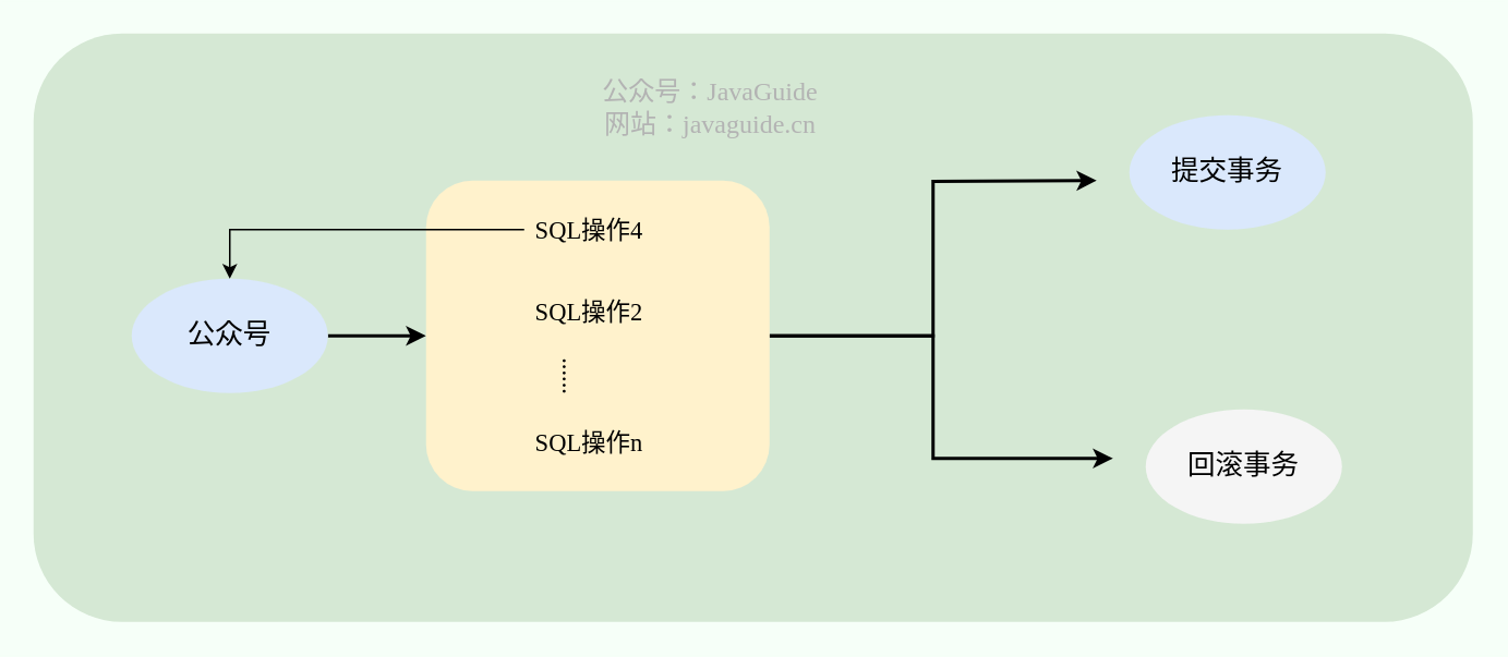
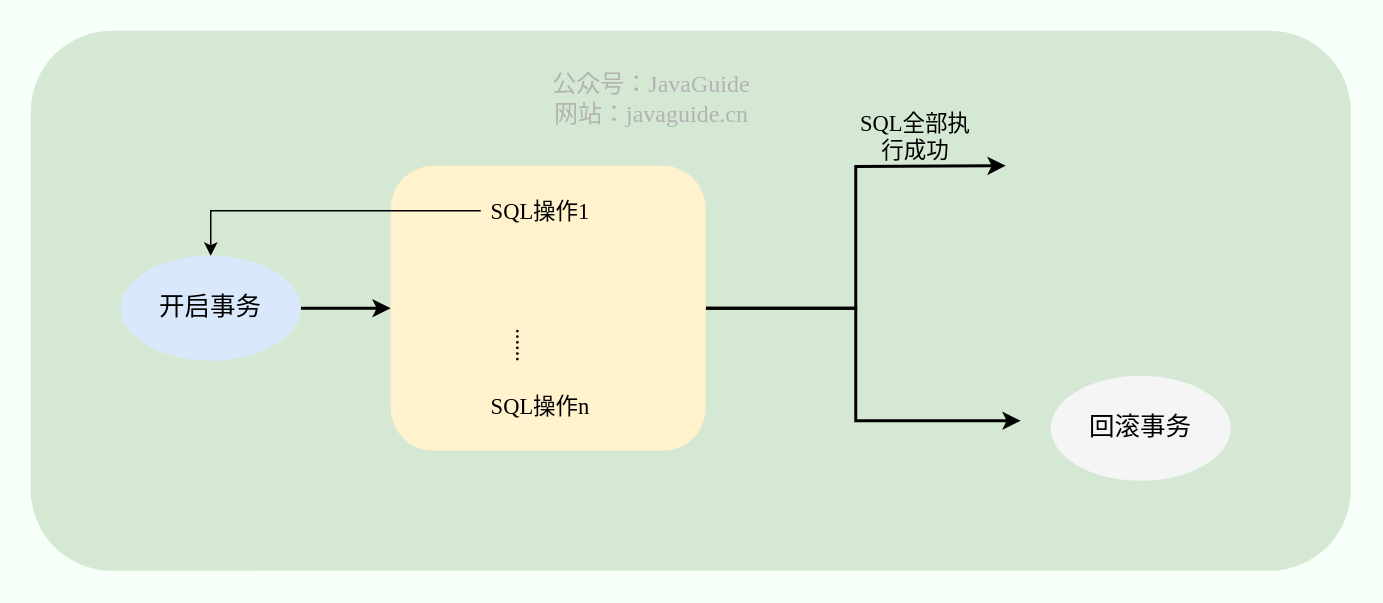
+ <mxCell id="13" value="SQL全部执行成功" style="text;html=1;strokeColor=none;fillColor=none;align=center;verticalAlign=middle;whiteSpace=wrap;rounded=0;fontSize=15;shadow=0;sketch=0;fontFamily=JetBrains Mono;fontSource=https%3A%2F%2Ffonts.googleapis.com%2Fcss%3Ffamily%3DJetBrains%2BMono;" parent="1" vertex="1"><mxGeometry x="570" y="80" width="80" height="20" as="geometry" /></mxCell>
- <mxCell id="14" value="&lt;font style=&quot;font-size: 17px&quot;&gt;提交事务&lt;/font&gt;" style="ellipse;whiteSpace=wrap;html=1;fillColor=#dae8fc;strokeColor=none;shadow=0;sketch=0;fontFamily=JetBrains Mono;fontSource=https%3A%2F%2Ffonts.googleapis.com%2Fcss%3Ffamily%3DJetBrains%2BMono;" parent="1" vertex="1"><mxGeometry x="690" y="70" width="120" height="70" as="geometry" /></mxCell>
- <mxCell id="9" value="SQL操作4" style="text;html=1;strokeColor=none;fillColor=none;align=center;verticalAlign=middle;whiteSpace=wrap;rounded=0;fontSize=15;shadow=0;sketch=0;fontFamily=JetBrains Mono;fontSource=https%3A%2F%2Ffonts.googleapis.com%2Fcss%3Ffamily%3DJetBrains%2BMono;" parent="1" vertex="1"><mxGeometry x="320" y="130" width="80" height="20" as="geometry" /></mxCell>
+ <mxCell id="9" value="SQL操作1" style="text;html=1;strokeColor=none;fillColor=none;align=center;verticalAlign=middle;whiteSpace=wrap;rounded=0;fontSize=15;shadow=0;sketch=0;fontFamily=JetBrains Mono;fontSource=https%3A%2F%2Ffonts.googleapis.com%2Fcss%3Ffamily%3DJetBrains%2BMono;" parent="1" vertex="1"><mxGeometry x="320" y="130" width="80" height="20" as="geometry" /></mxCell>
- <mxCell id="10" value="SQL操作2" style="text;html=1;strokeColor=none;fillColor=none;align=center;verticalAlign=middle;whiteSpace=wrap;rounded=0;fontSize=15;shadow=0;sketch=0;fontFamily=JetBrains Mono;fontSource=https%3A%2F%2Ffonts.googleapis.com%2Fcss%3Ffamily%3DJetBrains%2BMono;" parent="1" vertex="1"><mxGeometry x="320" y="180" width="80" height="20" as="geometry" /></mxCell>
- <mxCell id="4" value="&lt;font style=&quot;font-size: 17px&quot;&gt;公众号&lt;/font&gt;" style="ellipse;whiteSpace=wrap;html=1;fillColor=#dae8fc;strokeColor=none;shadow=0;sketch=0;fontFamily=JetBrains Mono;fontSource=https%3A%2F%2Ffonts.googleapis.com%2Fcss%3Ffamily%3DJetBrains%2BMono;" parent="1" vertex="1"><mxGeometry x="80" y="170" width="120" height="70" as="geometry" /></mxCell>
+ <mxCell id="4" value="&lt;font style=&quot;font-size: 17px&quot;&gt;开启事务&lt;/font&gt;" style="ellipse;whiteSpace=wrap;html=1;fillColor=#dae8fc;strokeColor=none;shadow=0;sketch=0;fontFamily=JetBrains Mono;fontSource=https%3A%2F%2Ffonts.googleapis.com%2Fcss%3Ffamily%3DJetBrains%2BMono;" parent="1" vertex="1"><mxGeometry x="80" y="170" width="120" height="70" as="geometry" /></mxCell>
